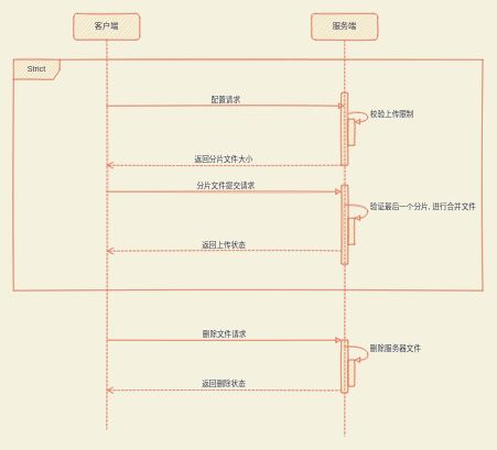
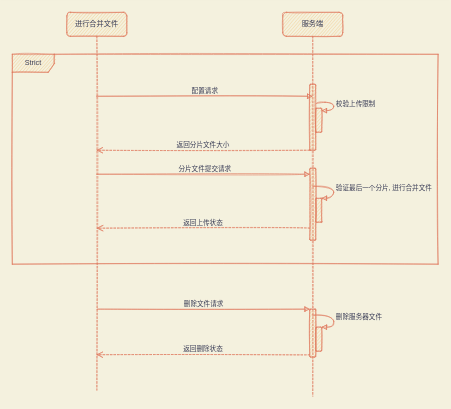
- <mxCell id="3" value="客户端" style="shape=umlLifeline;perimeter=lifelinePerimeter;whiteSpace=wrap;html=1;container=1;collapsible=0;recursiveResize=0;outlineConnect=0;fillColor=#F2CC8F;strokeColor=#E07A5F;fontColor=#393C56;rounded=1;sketch=1;" parent="1" vertex="1"><mxGeometry x="111" y="20" width="100" height="630" as="geometry" /></mxCell>
+ <mxCell id="3" value="进行合并文件" style="shape=umlLifeline;perimeter=lifelinePerimeter;whiteSpace=wrap;html=1;container=1;collapsible=0;recursiveResize=0;outlineConnect=0;fillColor=#F2CC8F;strokeColor=#E07A5F;fontColor=#393C56;rounded=1;sketch=1;" parent="1" vertex="1"><mxGeometry x="111" y="20" width="100" height="630" as="geometry" /></mxCell>
